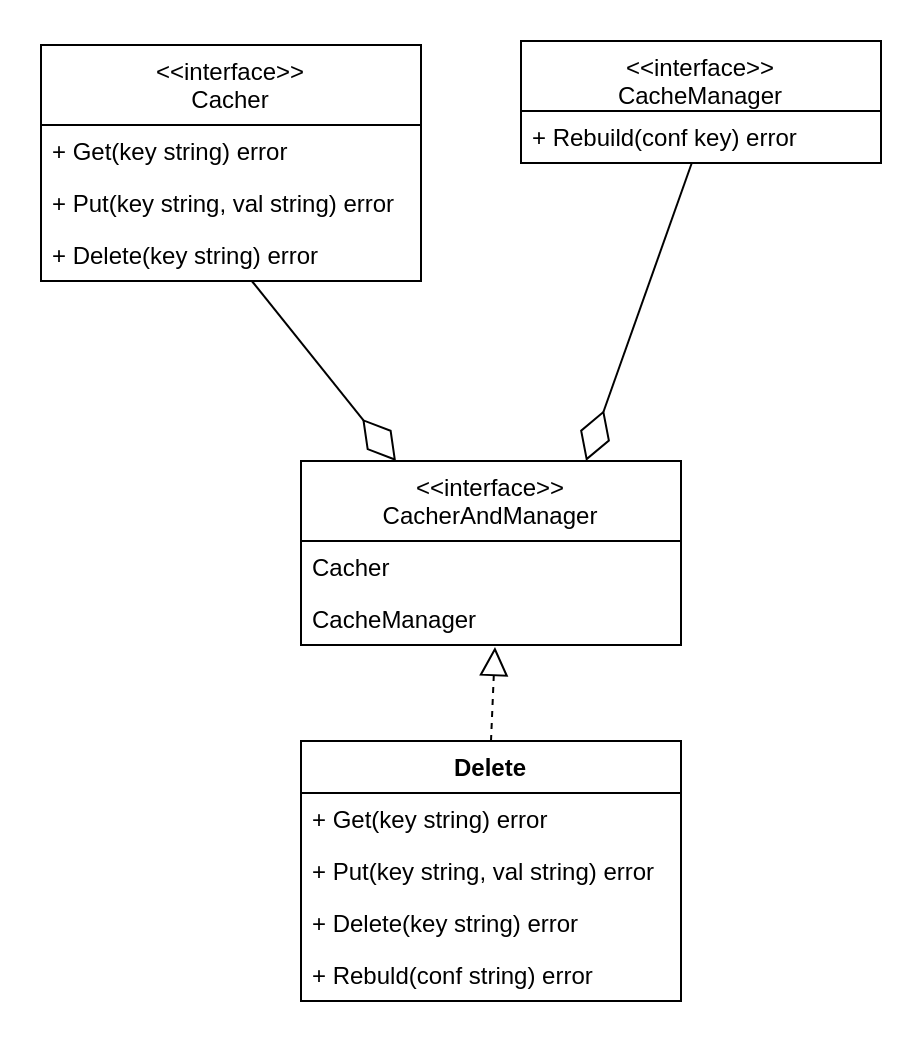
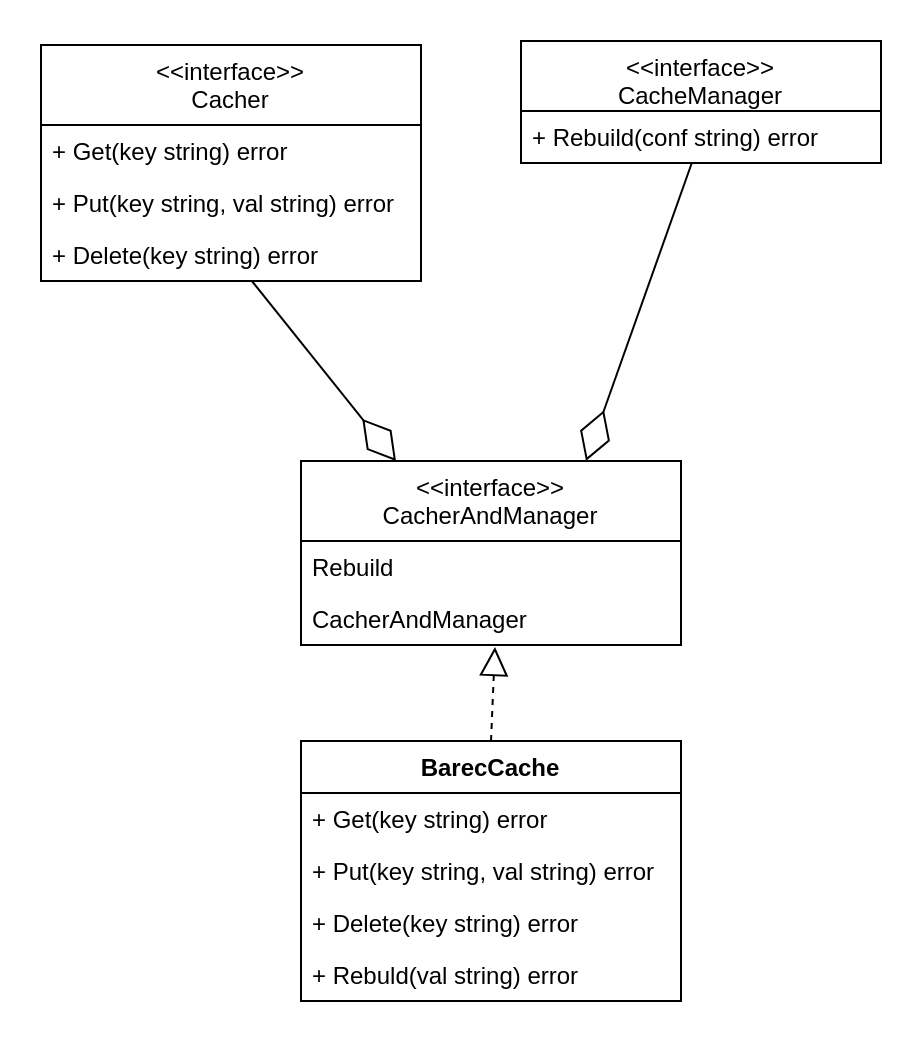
- <mxCell id="7" value="+ Rebuild(conf key) error" style="text;strokeColor=none;fillColor=none;align=left;verticalAlign=top;spacingLeft=4;spacingRight=4;overflow=hidden;rotatable=0;points=[[0,0.5],[1,0.5]];portConstraint=eastwest;" parent="6" vertex="1"><mxGeometry y="35" width="180" height="26" as="geometry" /></mxCell>
+ <mxCell id="7" value="+ Rebuild(conf string) error" style="text;strokeColor=none;fillColor=none;align=left;verticalAlign=top;spacingLeft=4;spacingRight=4;overflow=hidden;rotatable=0;points=[[0,0.5],[1,0.5]];portConstraint=eastwest;" parent="6" vertex="1"><mxGeometry y="35" width="180" height="26" as="geometry" /></mxCell>
- <mxCell id="17" value="Cacher" style="text;strokeColor=none;fillColor=none;align=left;verticalAlign=top;spacingLeft=4;spacingRight=4;overflow=hidden;rotatable=0;points=[[0,0.5],[1,0.5]];portConstraint=eastwest;" parent="16" vertex="1"><mxGeometry y="40" width="190" height="26" as="geometry" /></mxCell>
+ <mxCell id="17" value="Rebuild" style="text;strokeColor=none;fillColor=none;align=left;verticalAlign=top;spacingLeft=4;spacingRight=4;overflow=hidden;rotatable=0;points=[[0,0.5],[1,0.5]];portConstraint=eastwest;" parent="16" vertex="1"><mxGeometry y="40" width="190" height="26" as="geometry" /></mxCell>
- <mxCell id="18" value="CacheManager" style="text;strokeColor=none;fillColor=none;align=left;verticalAlign=top;spacingLeft=4;spacingRight=4;overflow=hidden;rotatable=0;points=[[0,0.5],[1,0.5]];portConstraint=eastwest;" parent="16" vertex="1"><mxGeometry y="66" width="190" height="26" as="geometry" /></mxCell>
+ <mxCell id="18" value="CacherAndManager" style="text;strokeColor=none;fillColor=none;align=left;verticalAlign=top;spacingLeft=4;spacingRight=4;overflow=hidden;rotatable=0;points=[[0,0.5],[1,0.5]];portConstraint=eastwest;" parent="16" vertex="1"><mxGeometry y="66" width="190" height="26" as="geometry" /></mxCell>
- <mxCell id="10" value="Delete" style="swimlane;fontStyle=1;align=center;verticalAlign=top;childLayout=stackLayout;horizontal=1;startSize=26;horizontalStack=0;resizeParent=1;resizeParentMax=0;resizeLast=0;collapsible=1;marginBottom=0;" parent="1" vertex="1"><mxGeometry x="150" y="370" width="190" height="130" as="geometry" /></mxCell>
+ <mxCell id="10" value="BarecCache" style="swimlane;fontStyle=1;align=center;verticalAlign=top;childLayout=stackLayout;horizontal=1;startSize=26;horizontalStack=0;resizeParent=1;resizeParentMax=0;resizeLast=0;collapsible=1;marginBottom=0;" parent="1" vertex="1"><mxGeometry x="150" y="370" width="190" height="130" as="geometry" /></mxCell>
- <mxCell id="14" value="+ Rebuld(conf string) error" style="text;strokeColor=none;fillColor=none;align=left;verticalAlign=top;spacingLeft=4;spacingRight=4;overflow=hidden;rotatable=0;points=[[0,0.5],[1,0.5]];portConstraint=eastwest;" parent="10" vertex="1"><mxGeometry y="104" width="190" height="26" as="geometry" /></mxCell>
+ <mxCell id="14" value="+ Rebuld(val string) error" style="text;strokeColor=none;fillColor=none;align=left;verticalAlign=top;spacingLeft=4;spacingRight=4;overflow=hidden;rotatable=0;points=[[0,0.5],[1,0.5]];portConstraint=eastwest;" parent="10" vertex="1"><mxGeometry y="104" width="190" height="26" as="geometry" /></mxCell>
